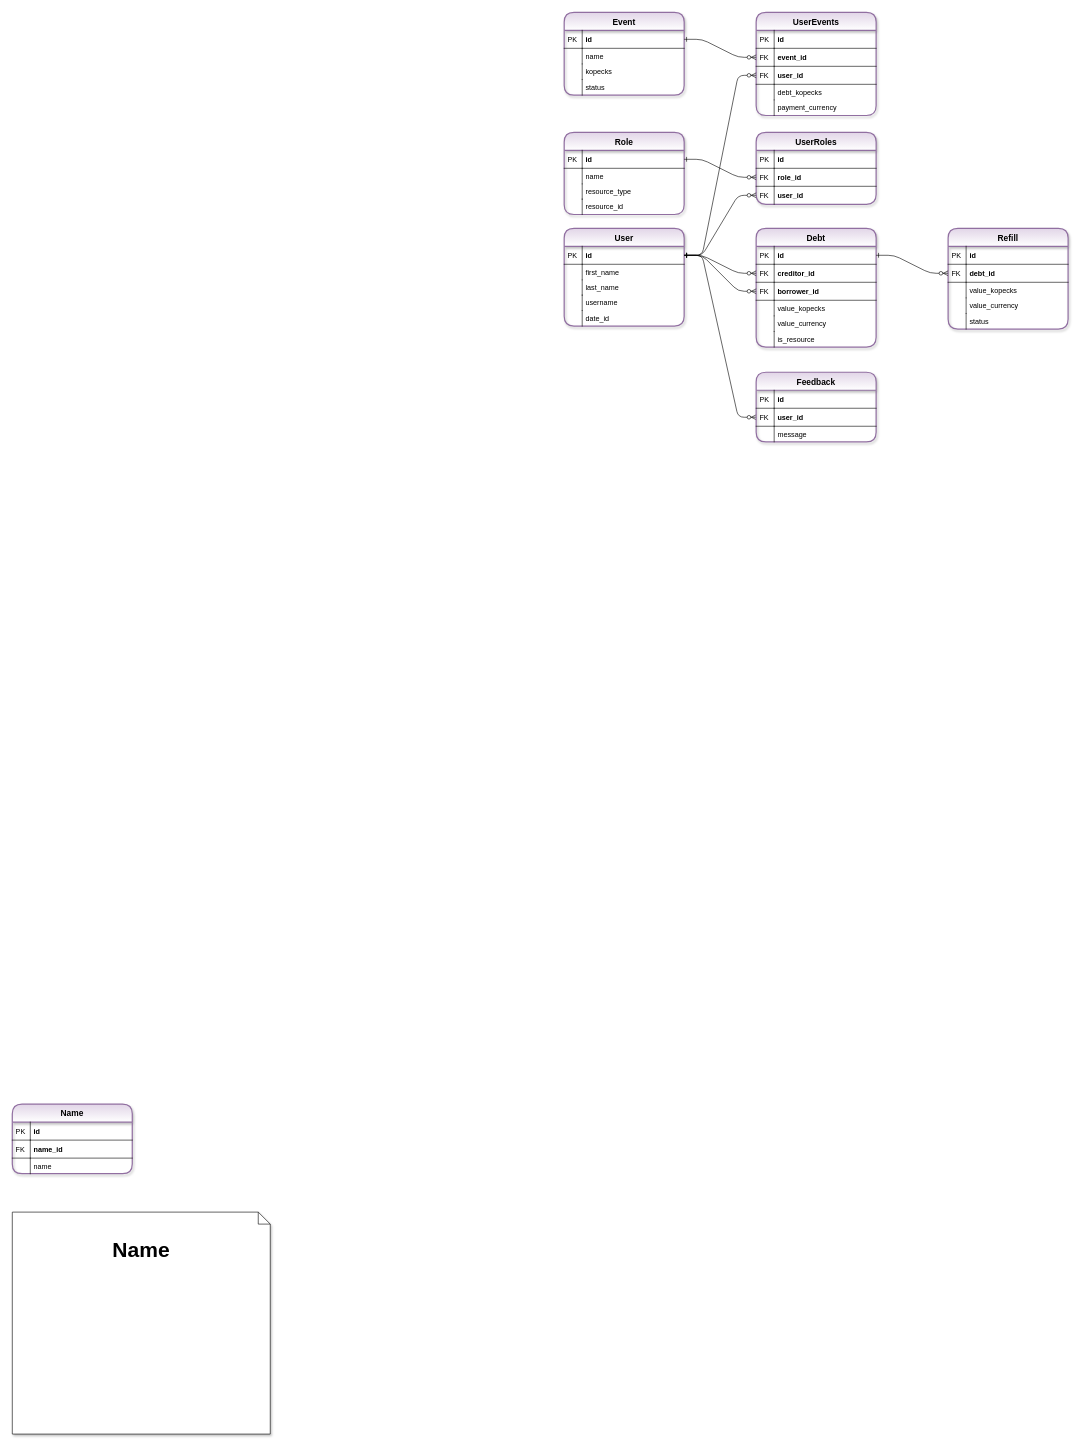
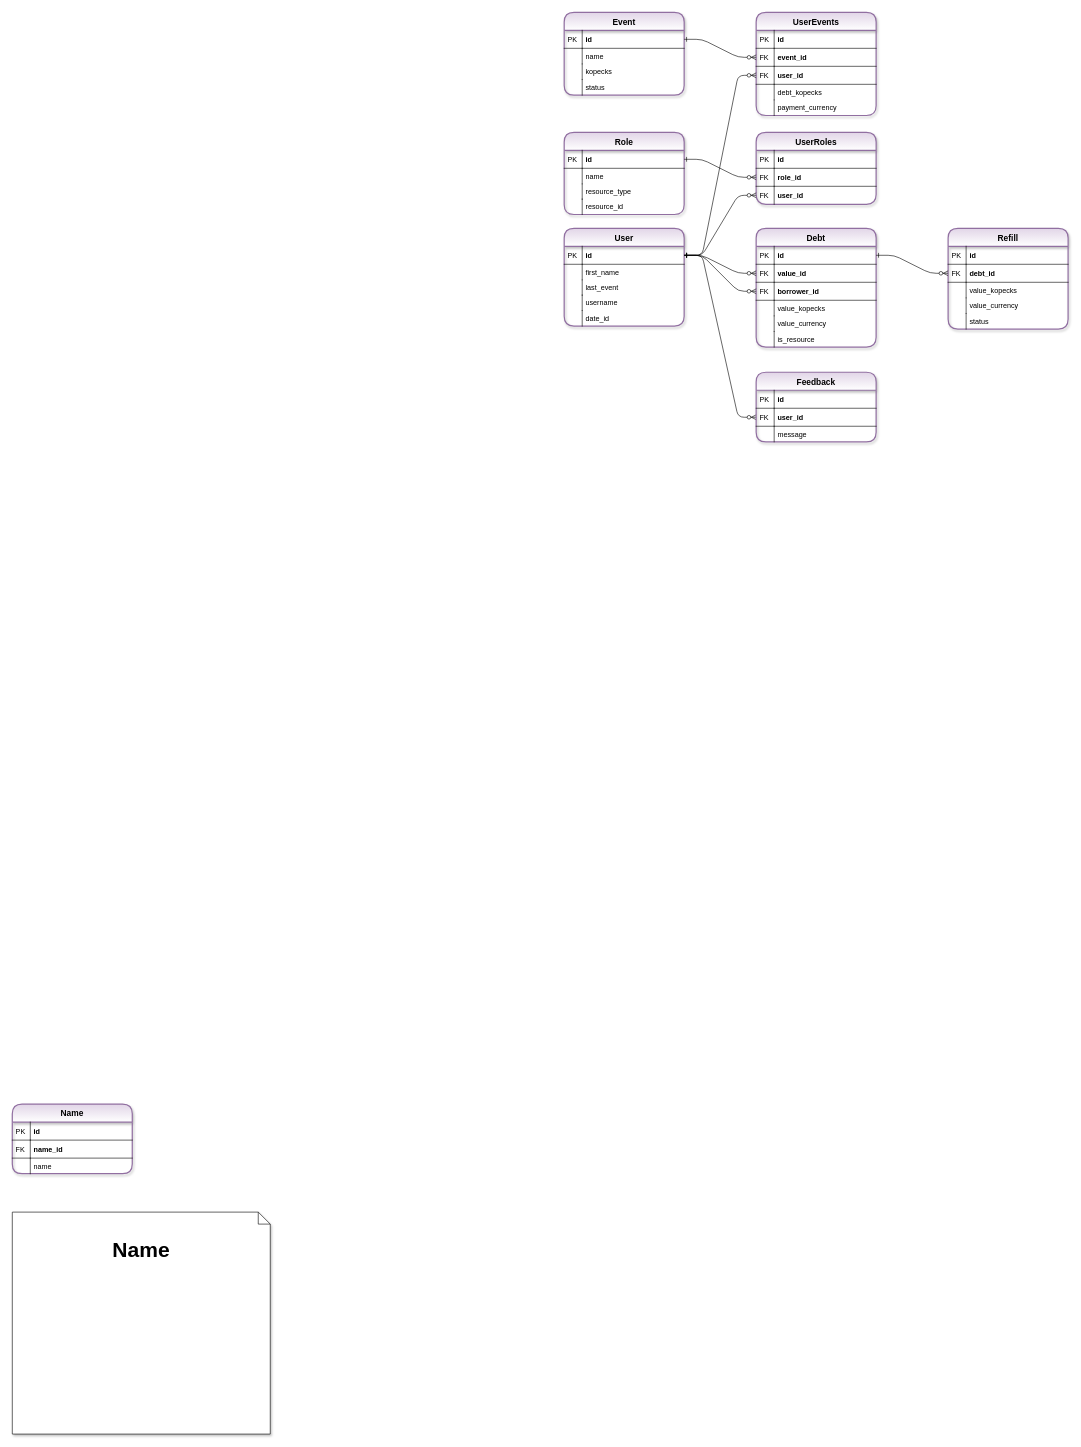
- <mxCell id="50" value="creditor_id" style="shape=partialRectangle;top=0;left=0;right=0;bottom=1;align=left;verticalAlign=middle;fillColor=none;spacingLeft=34;spacingRight=4;overflow=hidden;rotatable=0;points=[[0,0.5],[1,0.5]];portConstraint=eastwest;dropTarget=0;fontStyle=1;fontSize=12;flipH=1;flipV=0;" parent="47" vertex="1"><mxGeometry y="60" width="200" height="30" as="geometry" /></mxCell>
+ <mxCell id="50" value="value_id" style="shape=partialRectangle;top=0;left=0;right=0;bottom=1;align=left;verticalAlign=middle;fillColor=none;spacingLeft=34;spacingRight=4;overflow=hidden;rotatable=0;points=[[0,0.5],[1,0.5]];portConstraint=eastwest;dropTarget=0;fontStyle=1;fontSize=12;flipH=1;flipV=0;" parent="47" vertex="1"><mxGeometry y="60" width="200" height="30" as="geometry" /></mxCell>
- <mxCell id="8" value="last_name" style="shape=partialRectangle;top=0;left=0;right=0;bottom=0;align=left;verticalAlign=top;fillColor=none;spacingLeft=34;spacingRight=4;overflow=hidden;rotatable=0;points=[[0,0.5],[1,0.5]];portConstraint=eastwest;dropTarget=0;fontSize=12;perimeterSpacing=3;strokeColor=#5036FF;strokeWidth=3;" parent="3" vertex="1"><mxGeometry y="86" width="200" height="25" as="geometry" /></mxCell>
+ <mxCell id="8" value="last_event" style="shape=partialRectangle;top=0;left=0;right=0;bottom=0;align=left;verticalAlign=top;fillColor=none;spacingLeft=34;spacingRight=4;overflow=hidden;rotatable=0;points=[[0,0.5],[1,0.5]];portConstraint=eastwest;dropTarget=0;fontSize=12;perimeterSpacing=3;strokeColor=#5036FF;strokeWidth=3;" parent="3" vertex="1"><mxGeometry y="86" width="200" height="25" as="geometry" /></mxCell>
